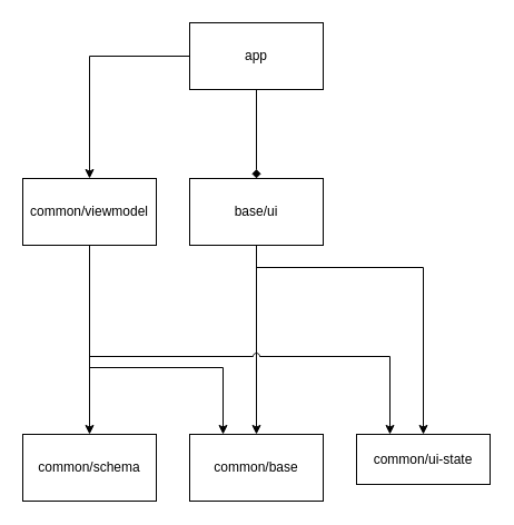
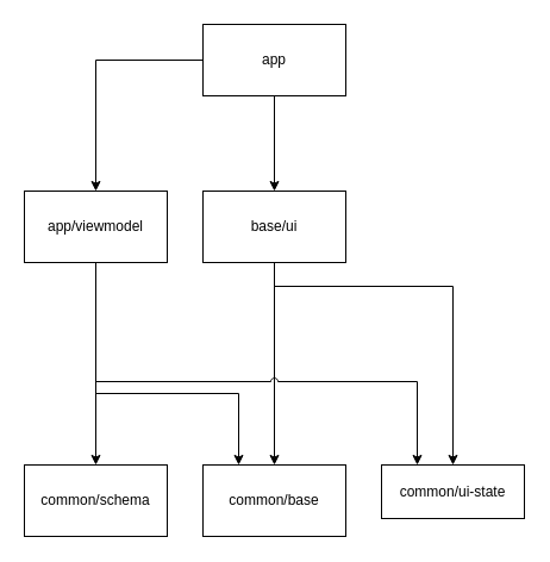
- <mxCell id="2" style="edgeStyle=orthogonalEdgeStyle;rounded=0;orthogonalLoop=1;jettySize=auto;html=1;exitX=0.5;exitY=1;exitDx=0;exitDy=0;entryX=0.5;entryY=0;entryDx=0;entryDy=0;endArrow=diamond;" parent="1" source="4" target="11" edge="1"><mxGeometry relative="1" as="geometry" /></mxCell>
+ <mxCell id="2" style="edgeStyle=orthogonalEdgeStyle;rounded=0;orthogonalLoop=1;jettySize=auto;html=1;exitX=0.5;exitY=1;exitDx=0;exitDy=0;entryX=0.5;entryY=0;entryDx=0;entryDy=0;" parent="1" source="4" target="11" edge="1"><mxGeometry relative="1" as="geometry" /></mxCell>
- <mxCell id="8" value="common/viewmodel" style="rounded=0;whiteSpace=wrap;html=1;" parent="1" vertex="1"><mxGeometry x="20" y="160" width="120" height="60" as="geometry" /></mxCell>
+ <mxCell id="8" value="app/viewmodel" style="rounded=0;whiteSpace=wrap;html=1;" parent="1" vertex="1"><mxGeometry x="20" y="160" width="120" height="60" as="geometry" /></mxCell>
